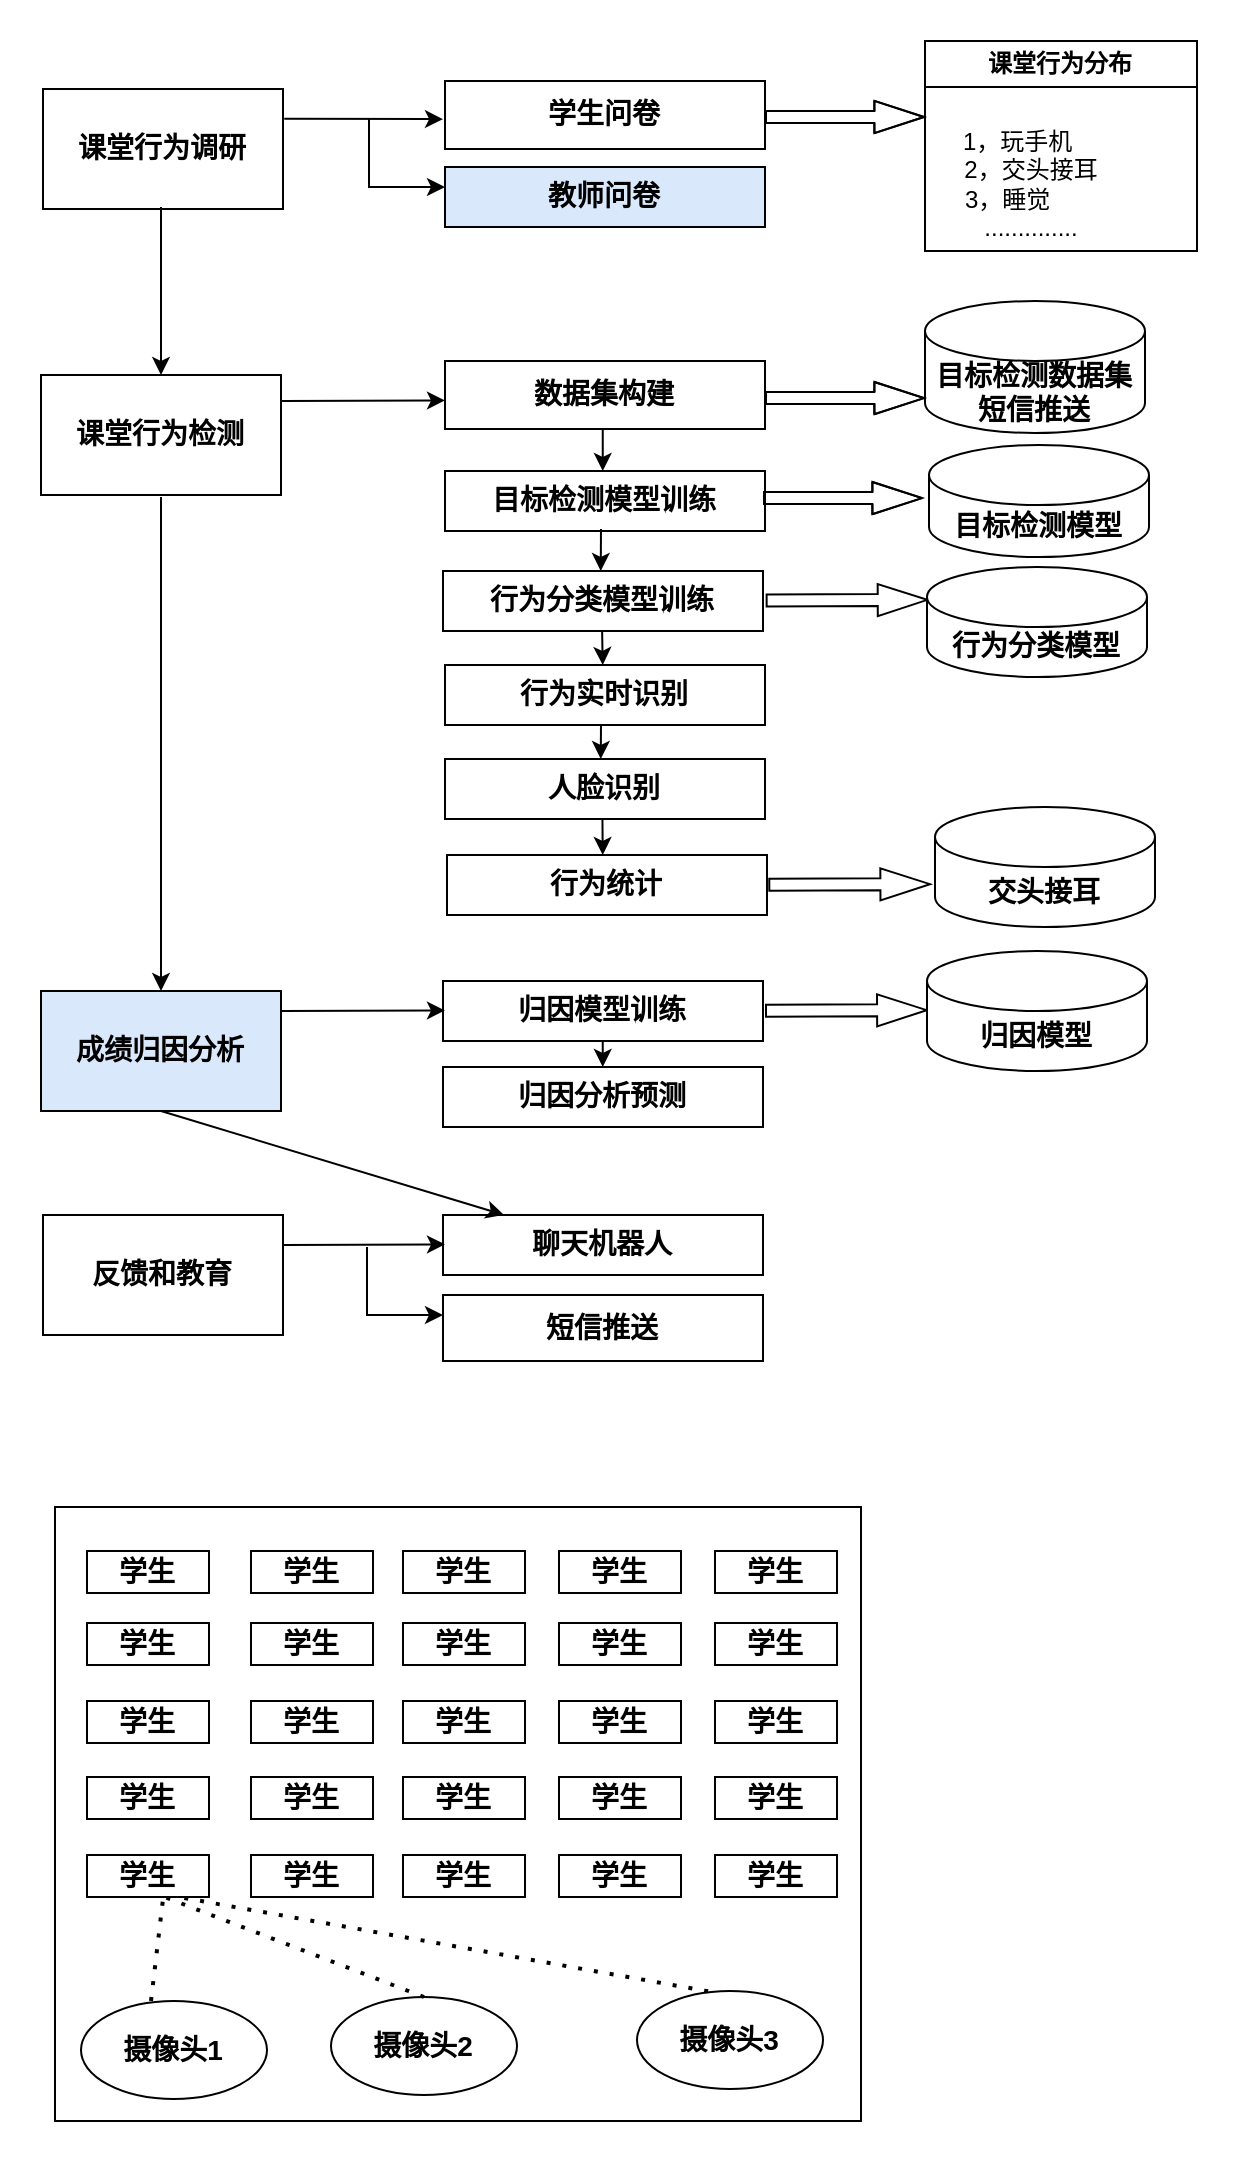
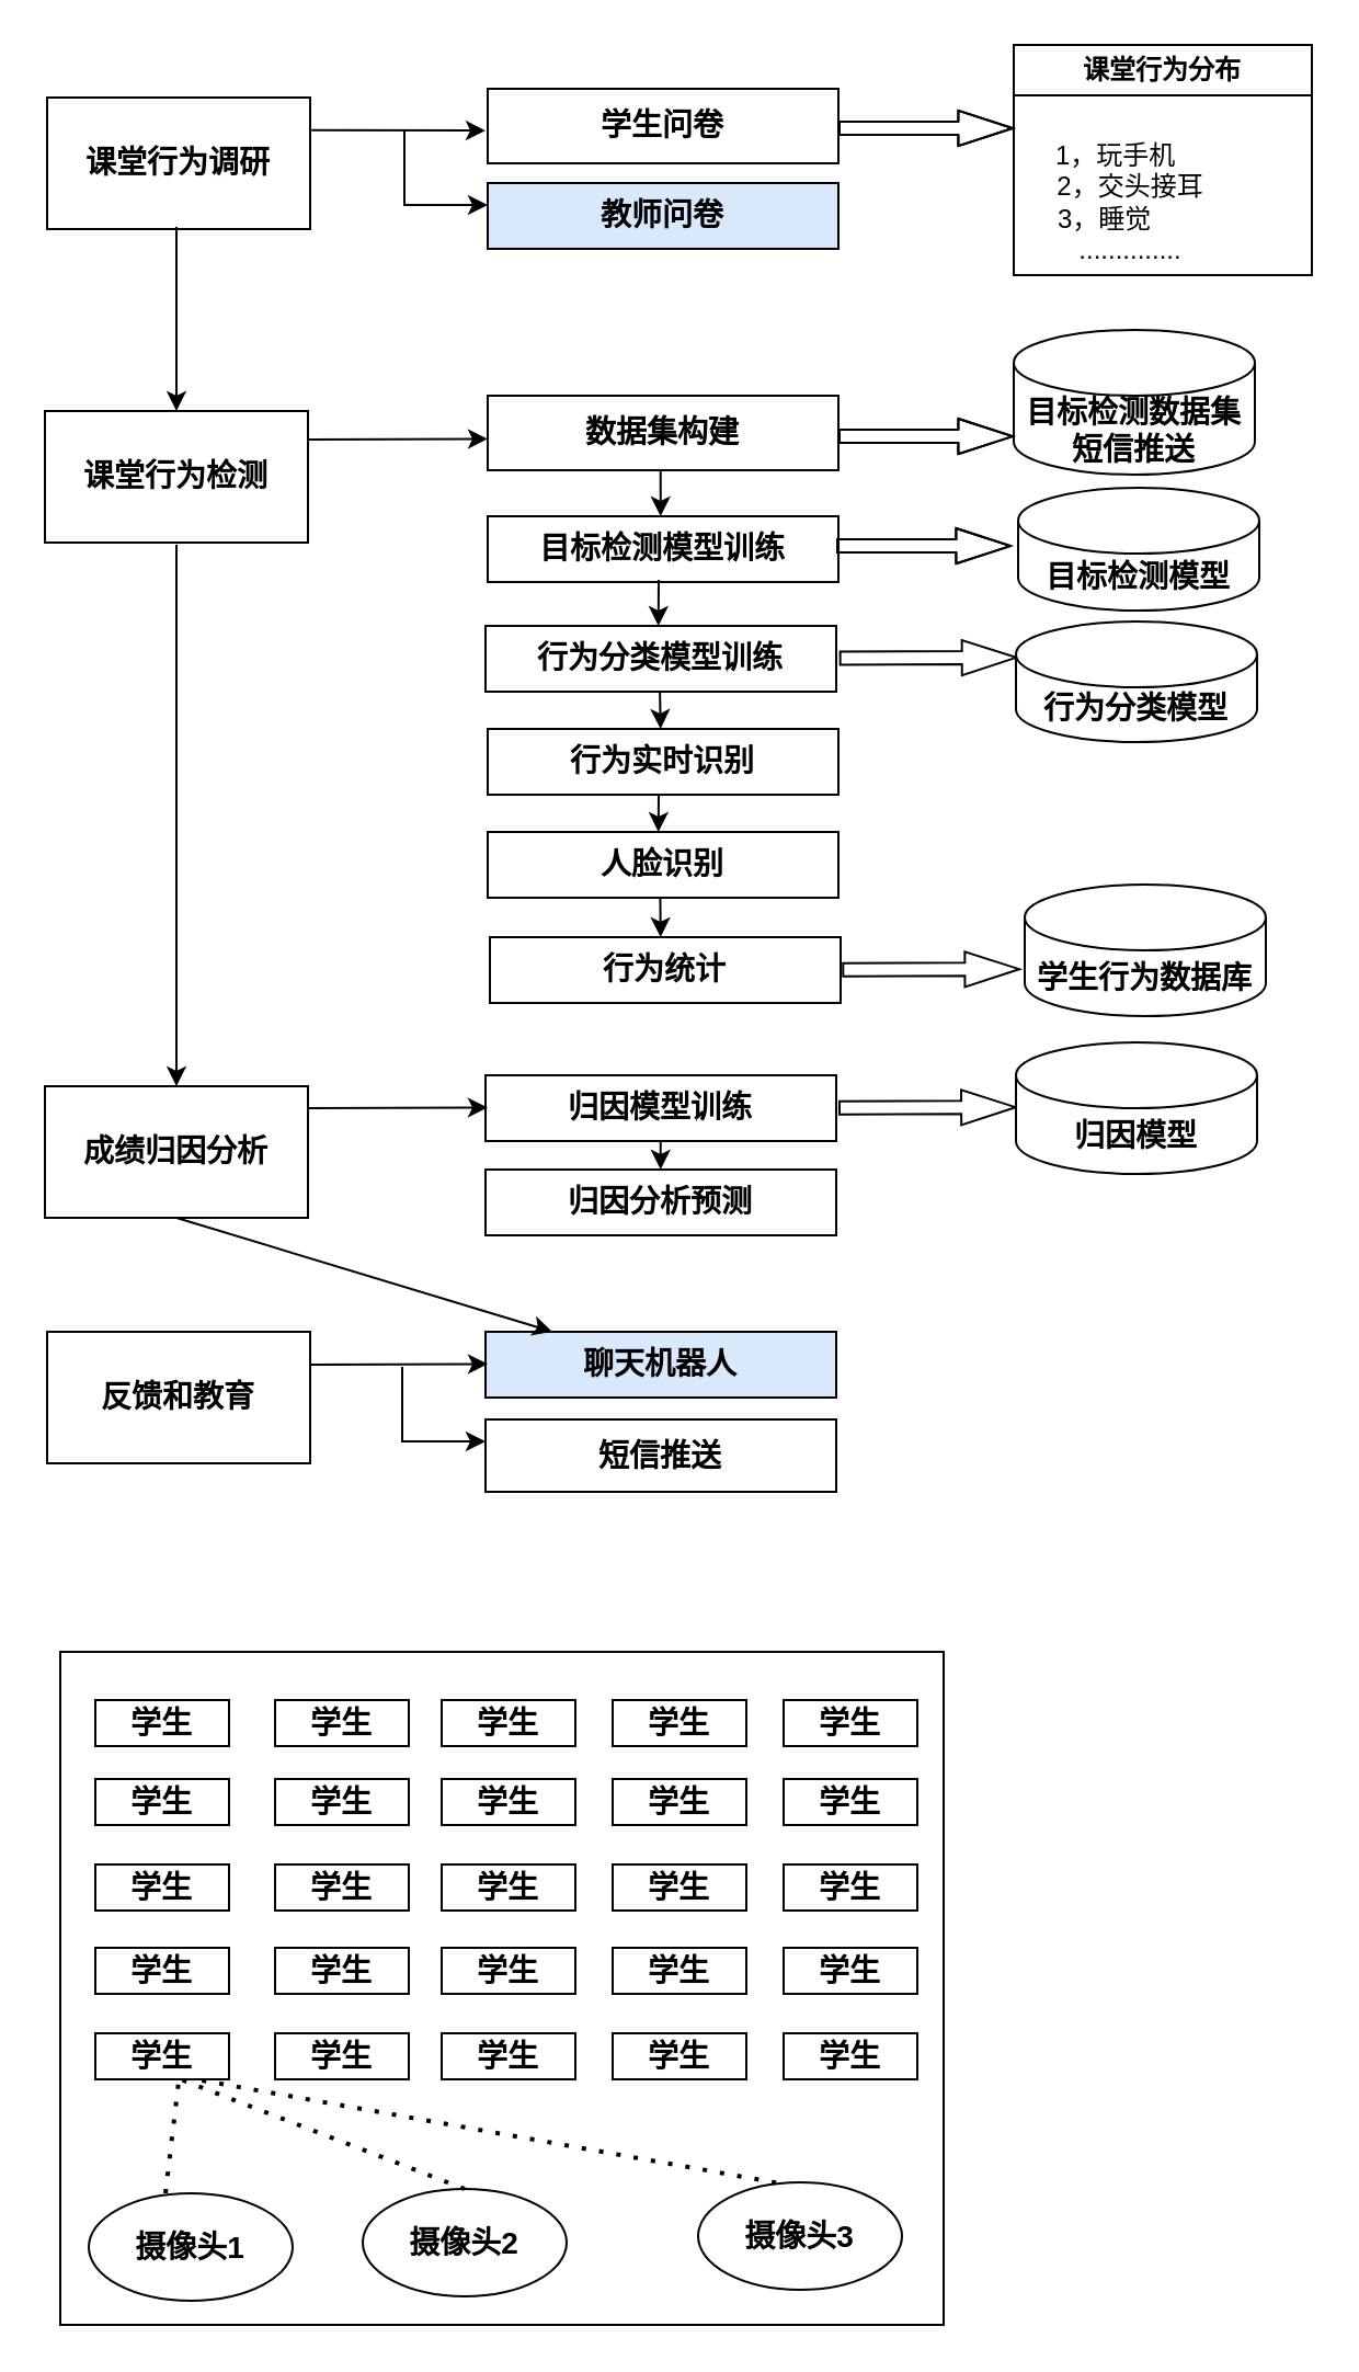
- <mxCell id="63" value="&lt;span style=&quot;font-size: 14px;&quot;&gt;&lt;b&gt;交头接耳&lt;/b&gt;&lt;/span&gt;" style="shape=cylinder3;whiteSpace=wrap;html=1;boundedLbl=1;backgroundOutline=1;size=15;" vertex="1" parent="1"><mxGeometry x="467" y="403" width="110" height="60" as="geometry" /></mxCell>
+ <mxCell id="63" value="&lt;span style=&quot;font-size: 14px;&quot;&gt;&lt;b&gt;学生行为数据库&lt;/b&gt;&lt;/span&gt;" style="shape=cylinder3;whiteSpace=wrap;html=1;boundedLbl=1;backgroundOutline=1;size=15;" vertex="1" parent="1"><mxGeometry x="467" y="403" width="110" height="60" as="geometry" /></mxCell>
- <mxCell id="5" value="&lt;span style=&quot;font-size: 14px;&quot;&gt;&lt;b&gt;成绩归因分析&lt;/b&gt;&lt;/span&gt;" style="rounded=0;whiteSpace=wrap;html=1;fillColor=#dae8fc;" parent="1" vertex="1"><mxGeometry x="20" y="495" width="120" height="60" as="geometry" /></mxCell>
+ <mxCell id="5" value="&lt;span style=&quot;font-size: 14px;&quot;&gt;&lt;b&gt;成绩归因分析&lt;/b&gt;&lt;/span&gt;" style="rounded=0;whiteSpace=wrap;html=1;" parent="1" vertex="1"><mxGeometry x="20" y="495" width="120" height="60" as="geometry" /></mxCell>
- <mxCell id="21" value="&lt;font style=&quot;font-size: 14px;&quot;&gt;&lt;b&gt;聊天机器人&lt;/b&gt;&lt;/font&gt;" style="rounded=0;whiteSpace=wrap;html=1;" parent="1" vertex="1"><mxGeometry x="221" y="607" width="160" height="30" as="geometry" /></mxCell>
+ <mxCell id="21" value="&lt;font style=&quot;font-size: 14px;&quot;&gt;&lt;b&gt;聊天机器人&lt;/b&gt;&lt;/font&gt;" style="rounded=0;whiteSpace=wrap;html=1;fillColor=#dae8fc;" parent="1" vertex="1"><mxGeometry x="221" y="607" width="160" height="30" as="geometry" /></mxCell>
